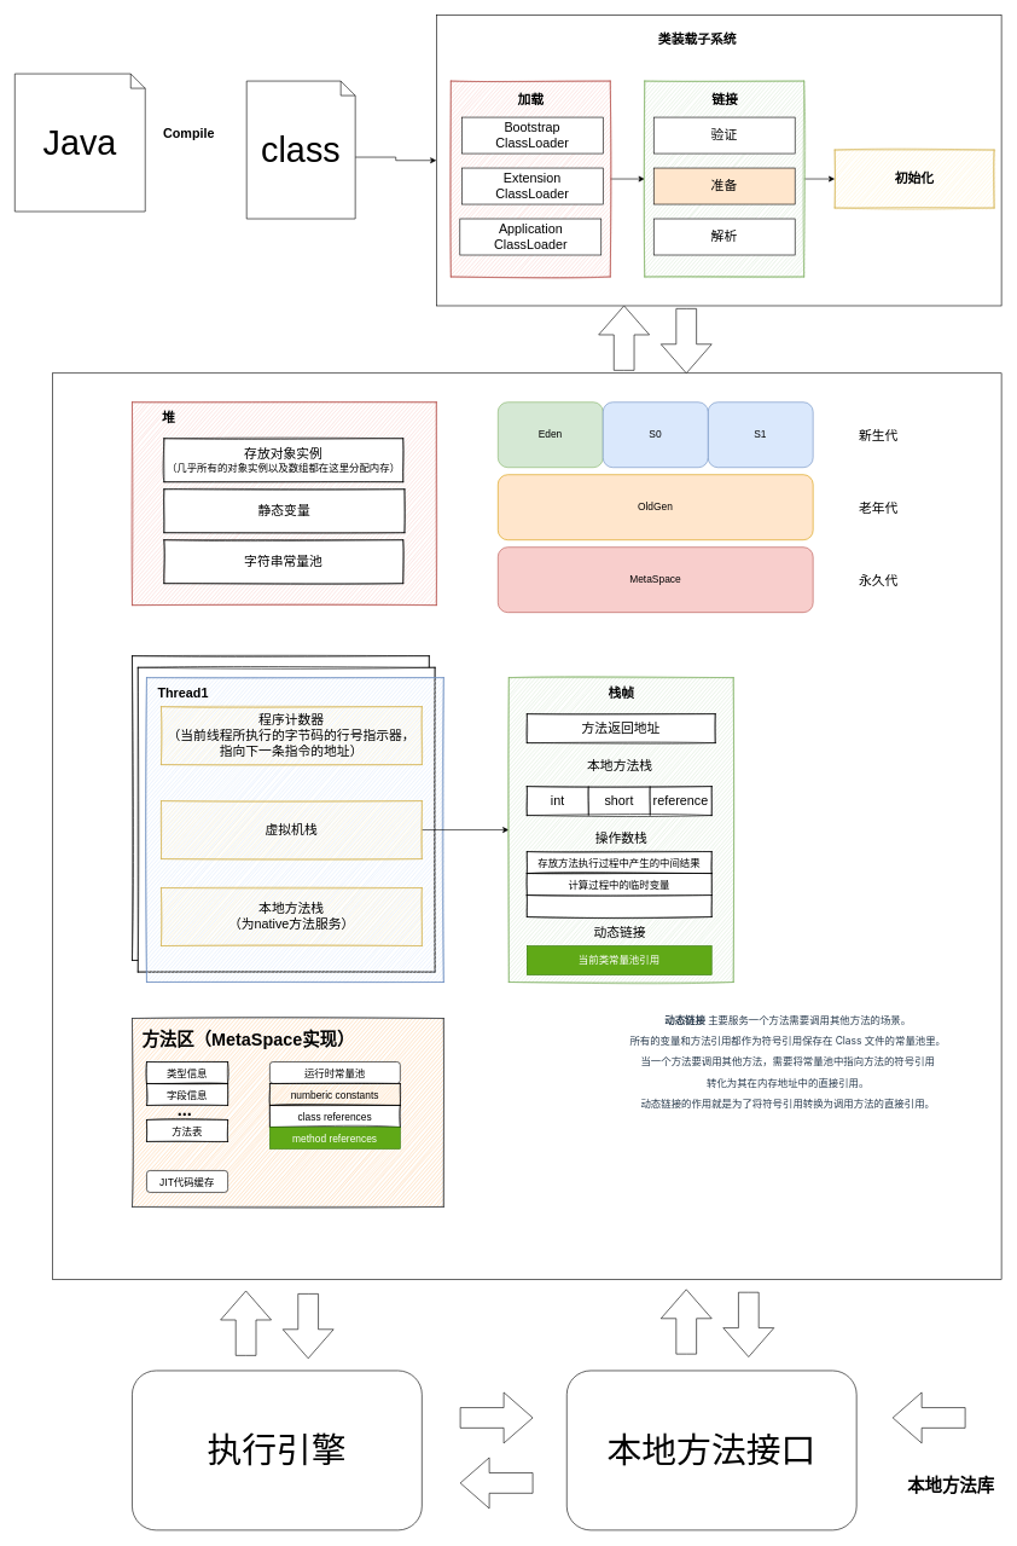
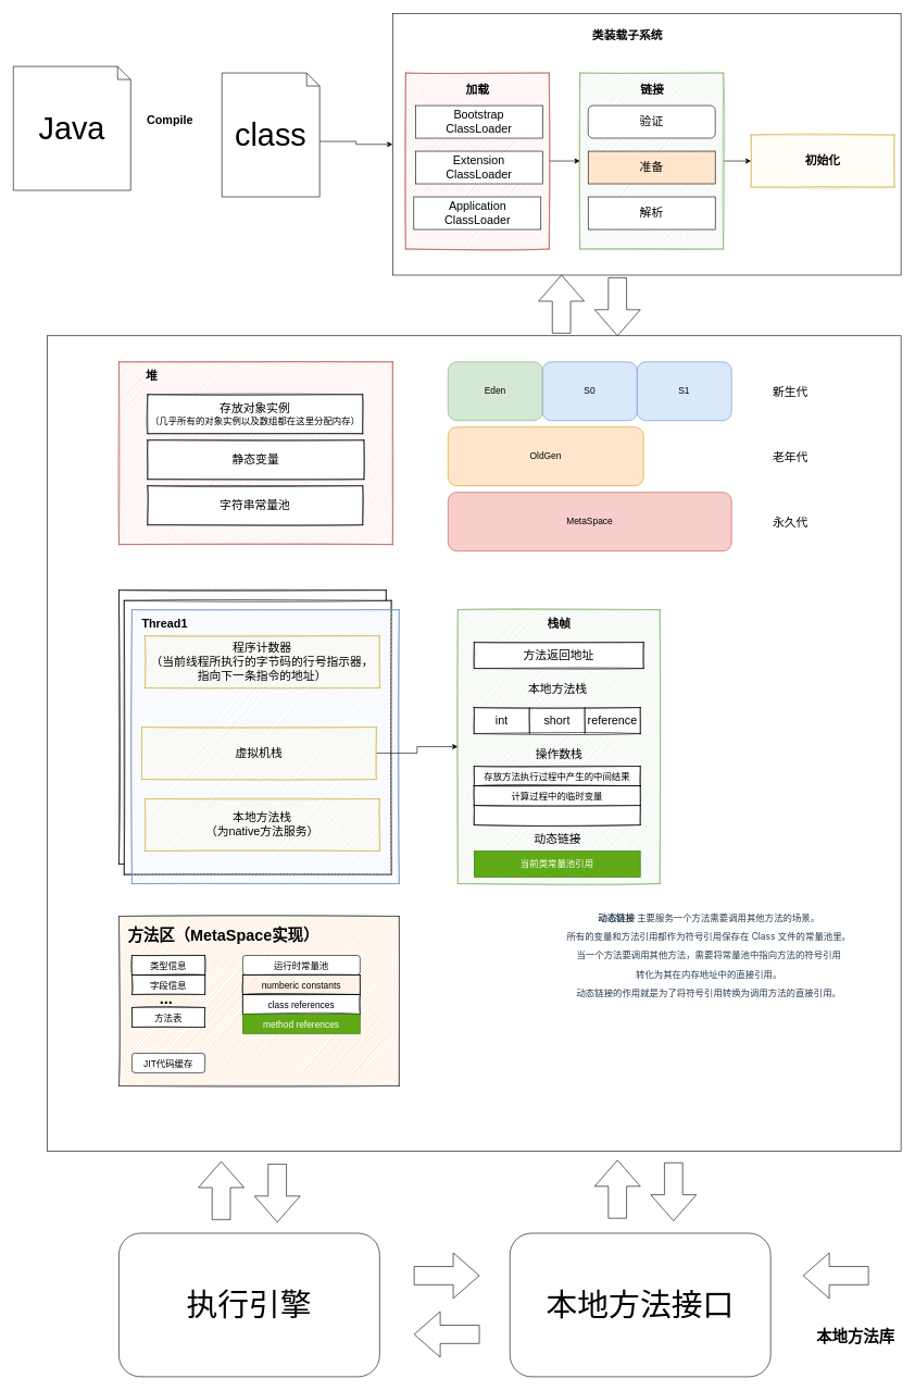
- <mxCell id="66" value="验证" style="rounded=0;whiteSpace=wrap;html=1;shadow=0;glass=0;sketch=0;fontSize=18;" vertex="1" parent="1"><mxGeometry x="902" y="161" width="195" height="50" as="geometry" /></mxCell>
+ <mxCell id="66" value="验证" style="whiteSpace=wrap;html=1;shadow=0;glass=0;sketch=0;fontSize=18;rounded=1;" vertex="1" parent="1"><mxGeometry x="902" y="161" width="195" height="50" as="geometry" /></mxCell>
- <mxCell id="34" value="OldGen" style="rounded=1;whiteSpace=wrap;html=1;shadow=0;sketch=0;fontSize=14;glass=0;fillColor=#ffe6cc;strokeColor=#d79b00;" vertex="1" parent="1"><mxGeometry x="687" y="654" width="435" height="90" as="geometry" /></mxCell>
+ <mxCell id="34" value="OldGen" style="rounded=1;whiteSpace=wrap;html=1;shadow=0;sketch=0;fontSize=14;glass=0;fillColor=#ffe6cc;strokeColor=#d79b00;" vertex="1" parent="1"><mxGeometry x="687" y="654" width="300" height="90" as="geometry" /></mxCell>
- <mxCell id="8" value="&lt;font style=&quot;font-size: 18px;&quot;&gt;虚拟机栈&lt;br&gt;&lt;/font&gt;" style="rounded=0;whiteSpace=wrap;html=1;shadow=0;sketch=1;fillColor=#fff2cc;strokeColor=#d6b656;" vertex="1" parent="1"><mxGeometry x="222" y="1104" width="360" height="80" as="geometry" /></mxCell>
+ <mxCell id="8" value="&lt;font style=&quot;font-size: 18px;&quot;&gt;虚拟机栈&lt;br&gt;&lt;/font&gt;" style="rounded=0;whiteSpace=wrap;html=1;shadow=0;sketch=1;fillColor=#fff2cc;strokeColor=#d6b656;" vertex="1" parent="1"><mxGeometry x="217" y="1114" width="360" height="80" as="geometry" /></mxCell>
